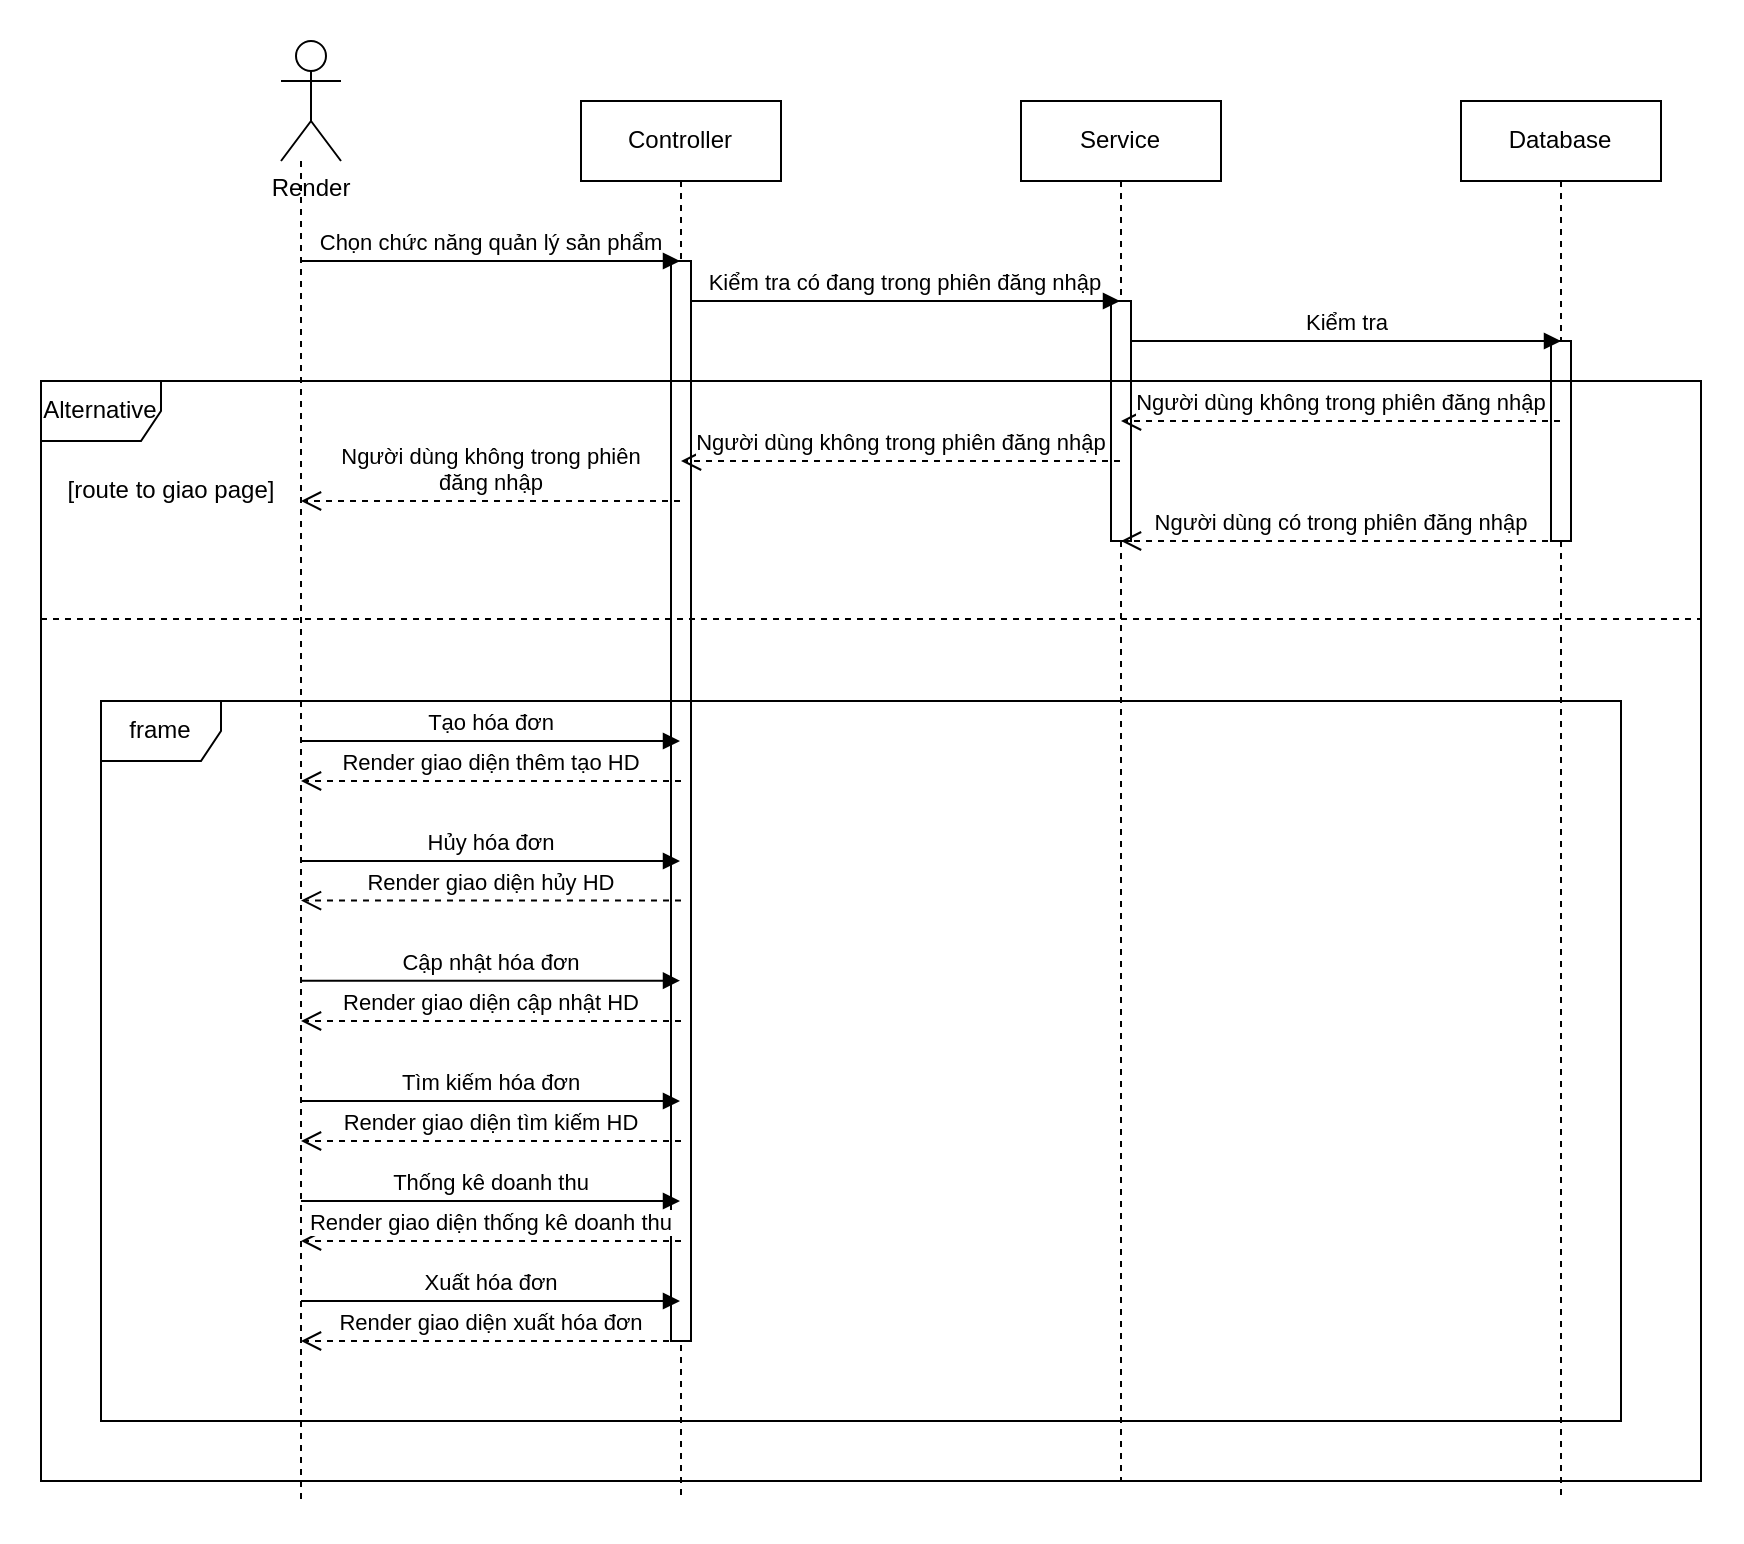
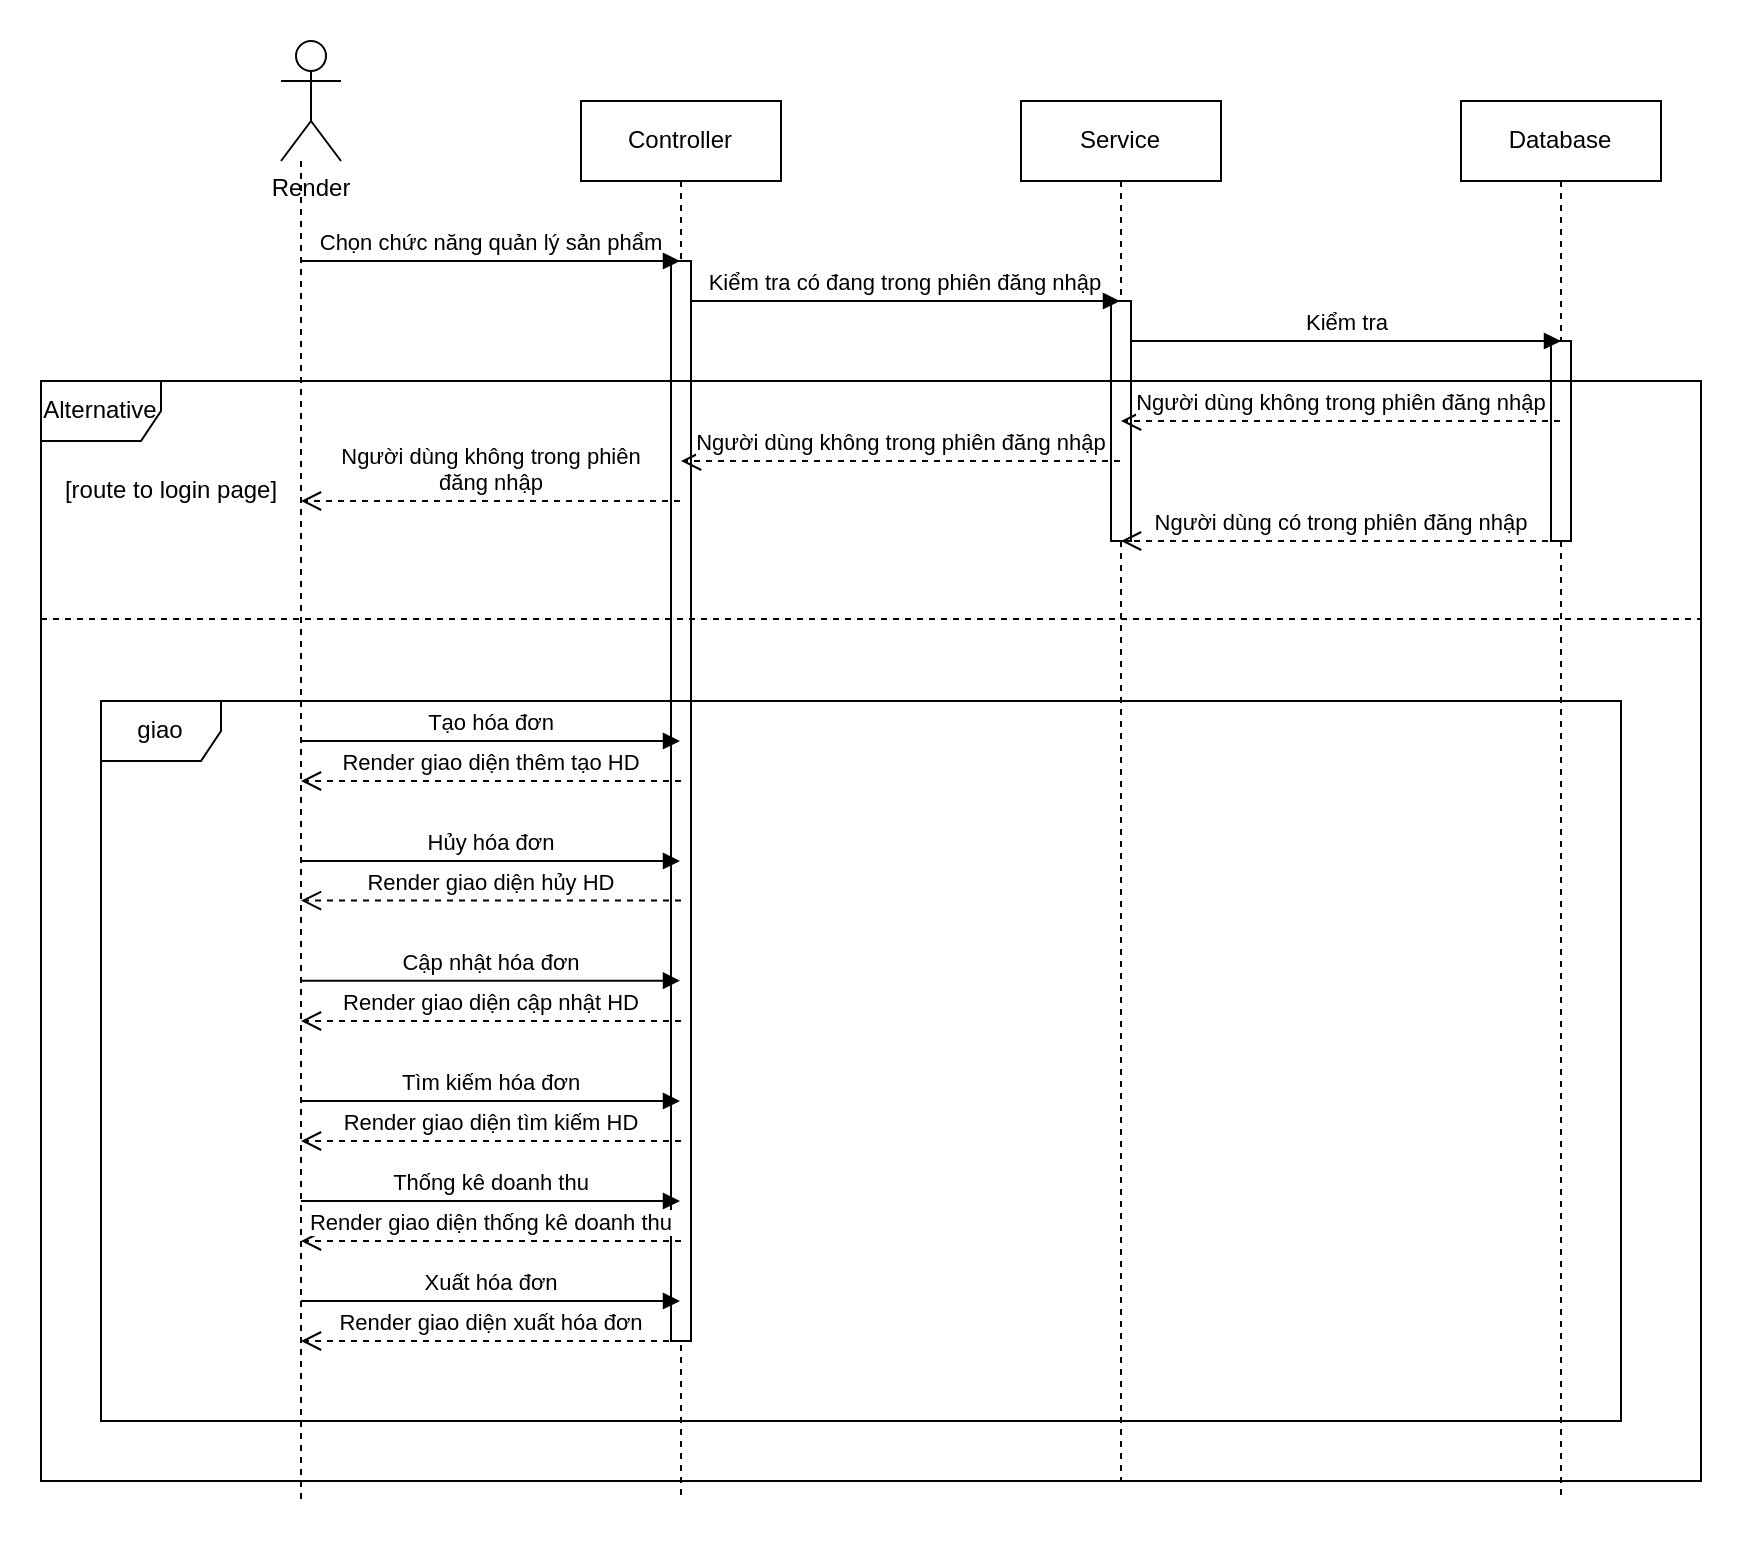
- <mxCell id="17" value="[route to giao page]" style="text;html=1;align=center;verticalAlign=middle;resizable=0;points=[];autosize=1;strokeColor=none;fillColor=none;" parent="1" vertex="1"><mxGeometry x="20" y="230" width="130" height="30" as="geometry" /></mxCell>
+ <mxCell id="17" value="[route to login page]" style="text;html=1;align=center;verticalAlign=middle;resizable=0;points=[];autosize=1;strokeColor=none;fillColor=none;" parent="1" vertex="1"><mxGeometry x="20" y="230" width="130" height="30" as="geometry" /></mxCell>
- <mxCell id="20" value="frame" style="shape=umlFrame;whiteSpace=wrap;html=1;pointerEvents=0;" parent="1" vertex="1"><mxGeometry x="50" y="350" width="760" height="360" as="geometry" /></mxCell>
+ <mxCell id="20" value="giao" style="shape=umlFrame;whiteSpace=wrap;html=1;pointerEvents=0;" parent="1" vertex="1"><mxGeometry x="50" y="350" width="760" height="360" as="geometry" /></mxCell>
